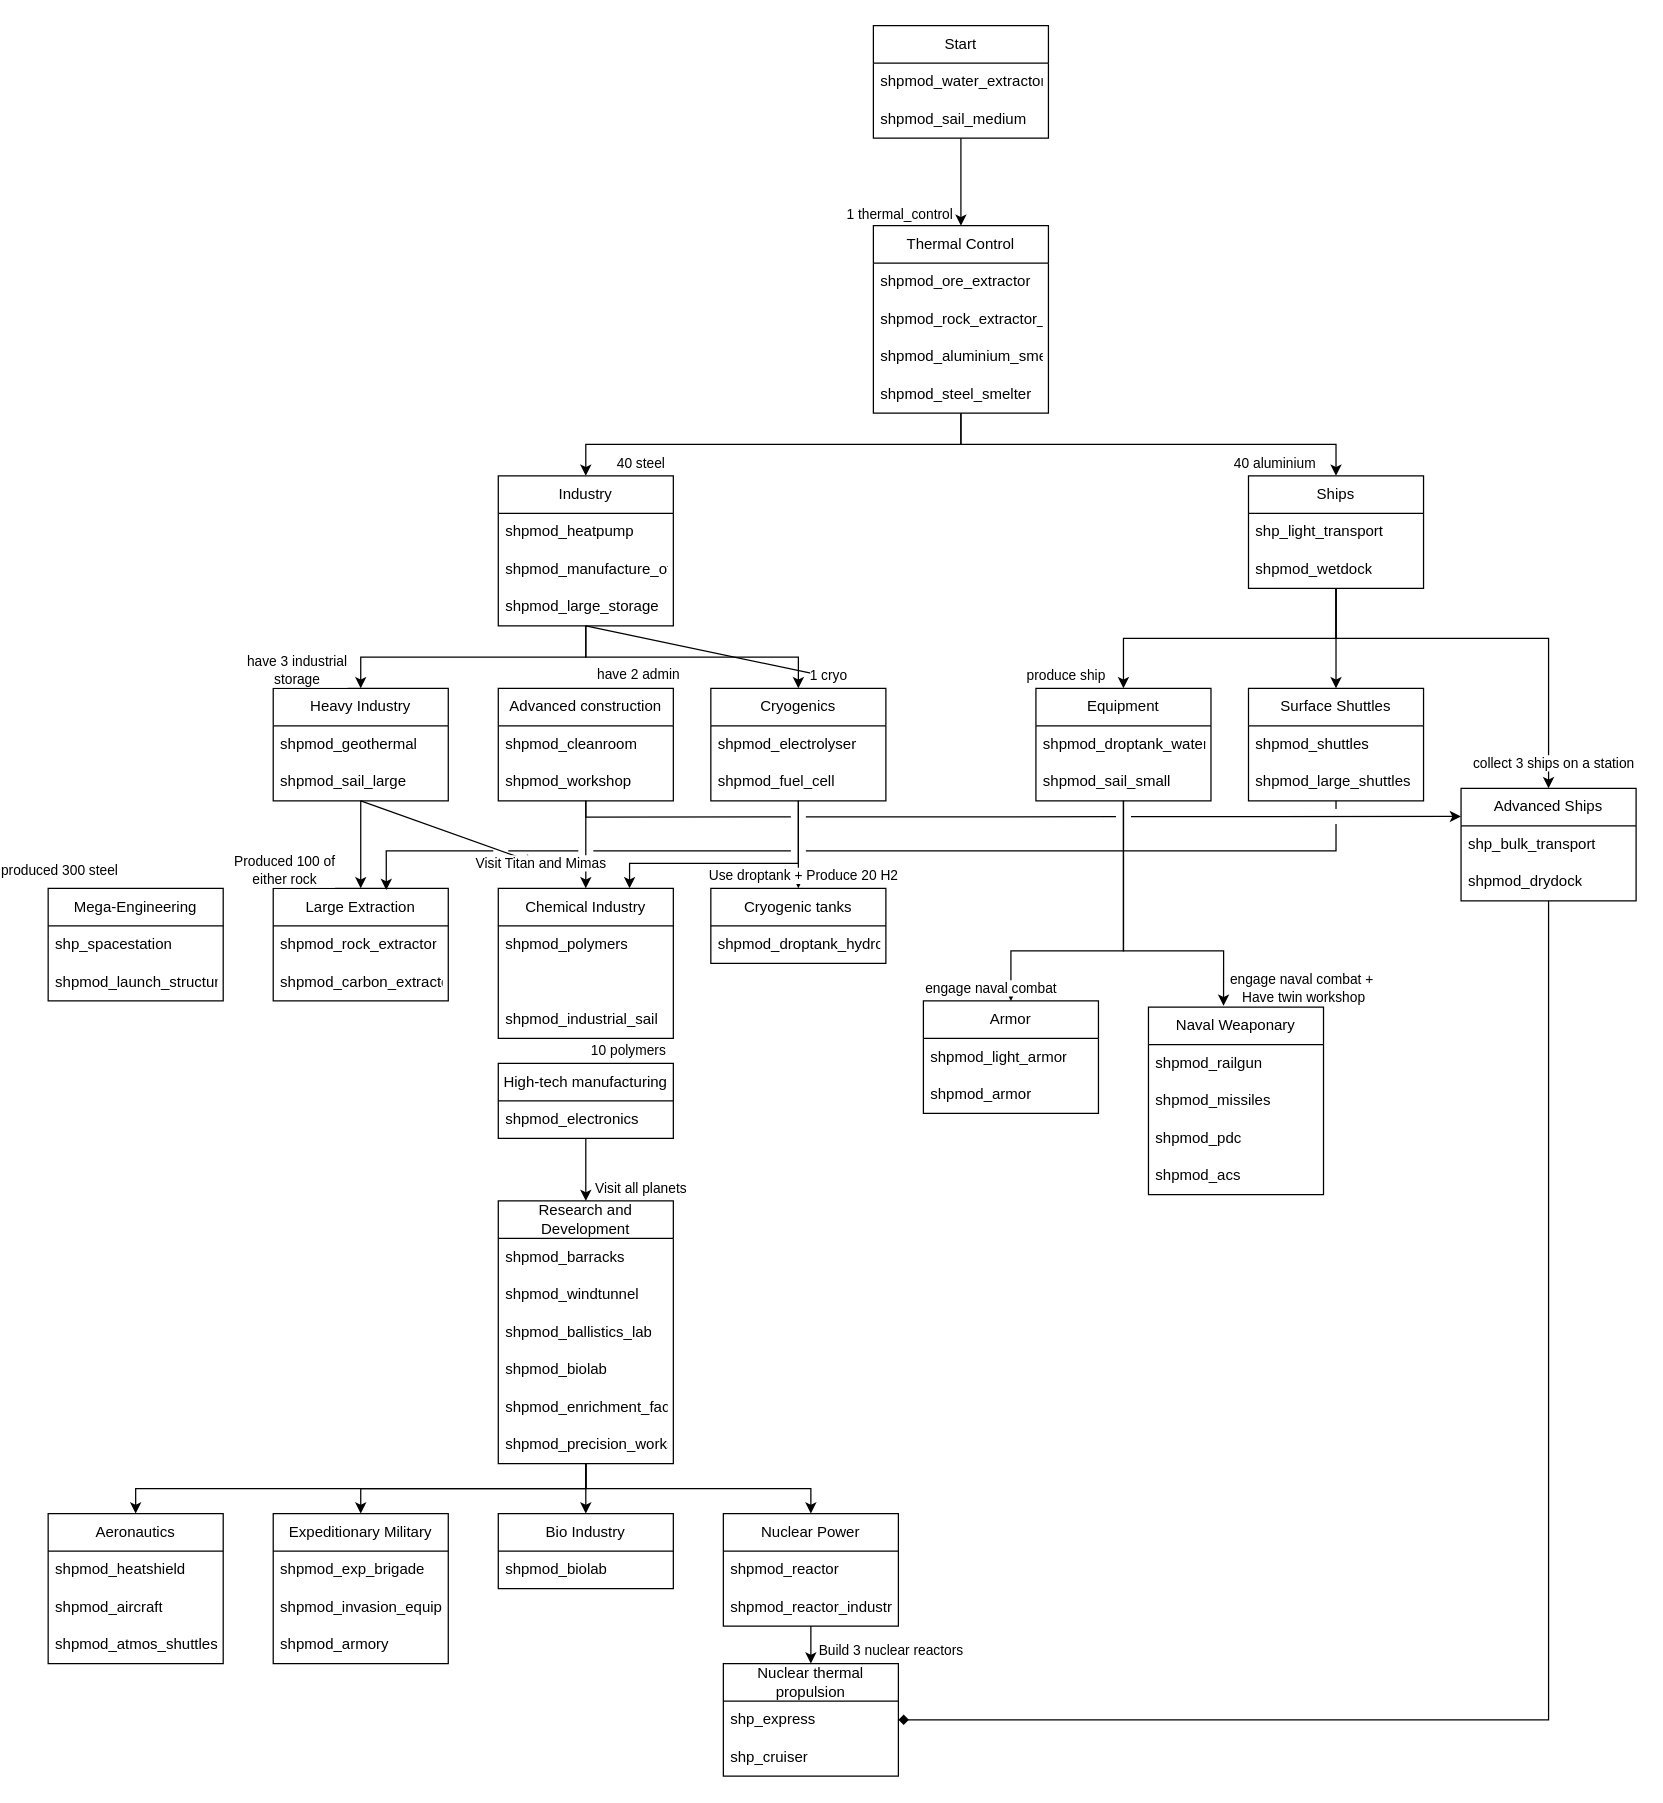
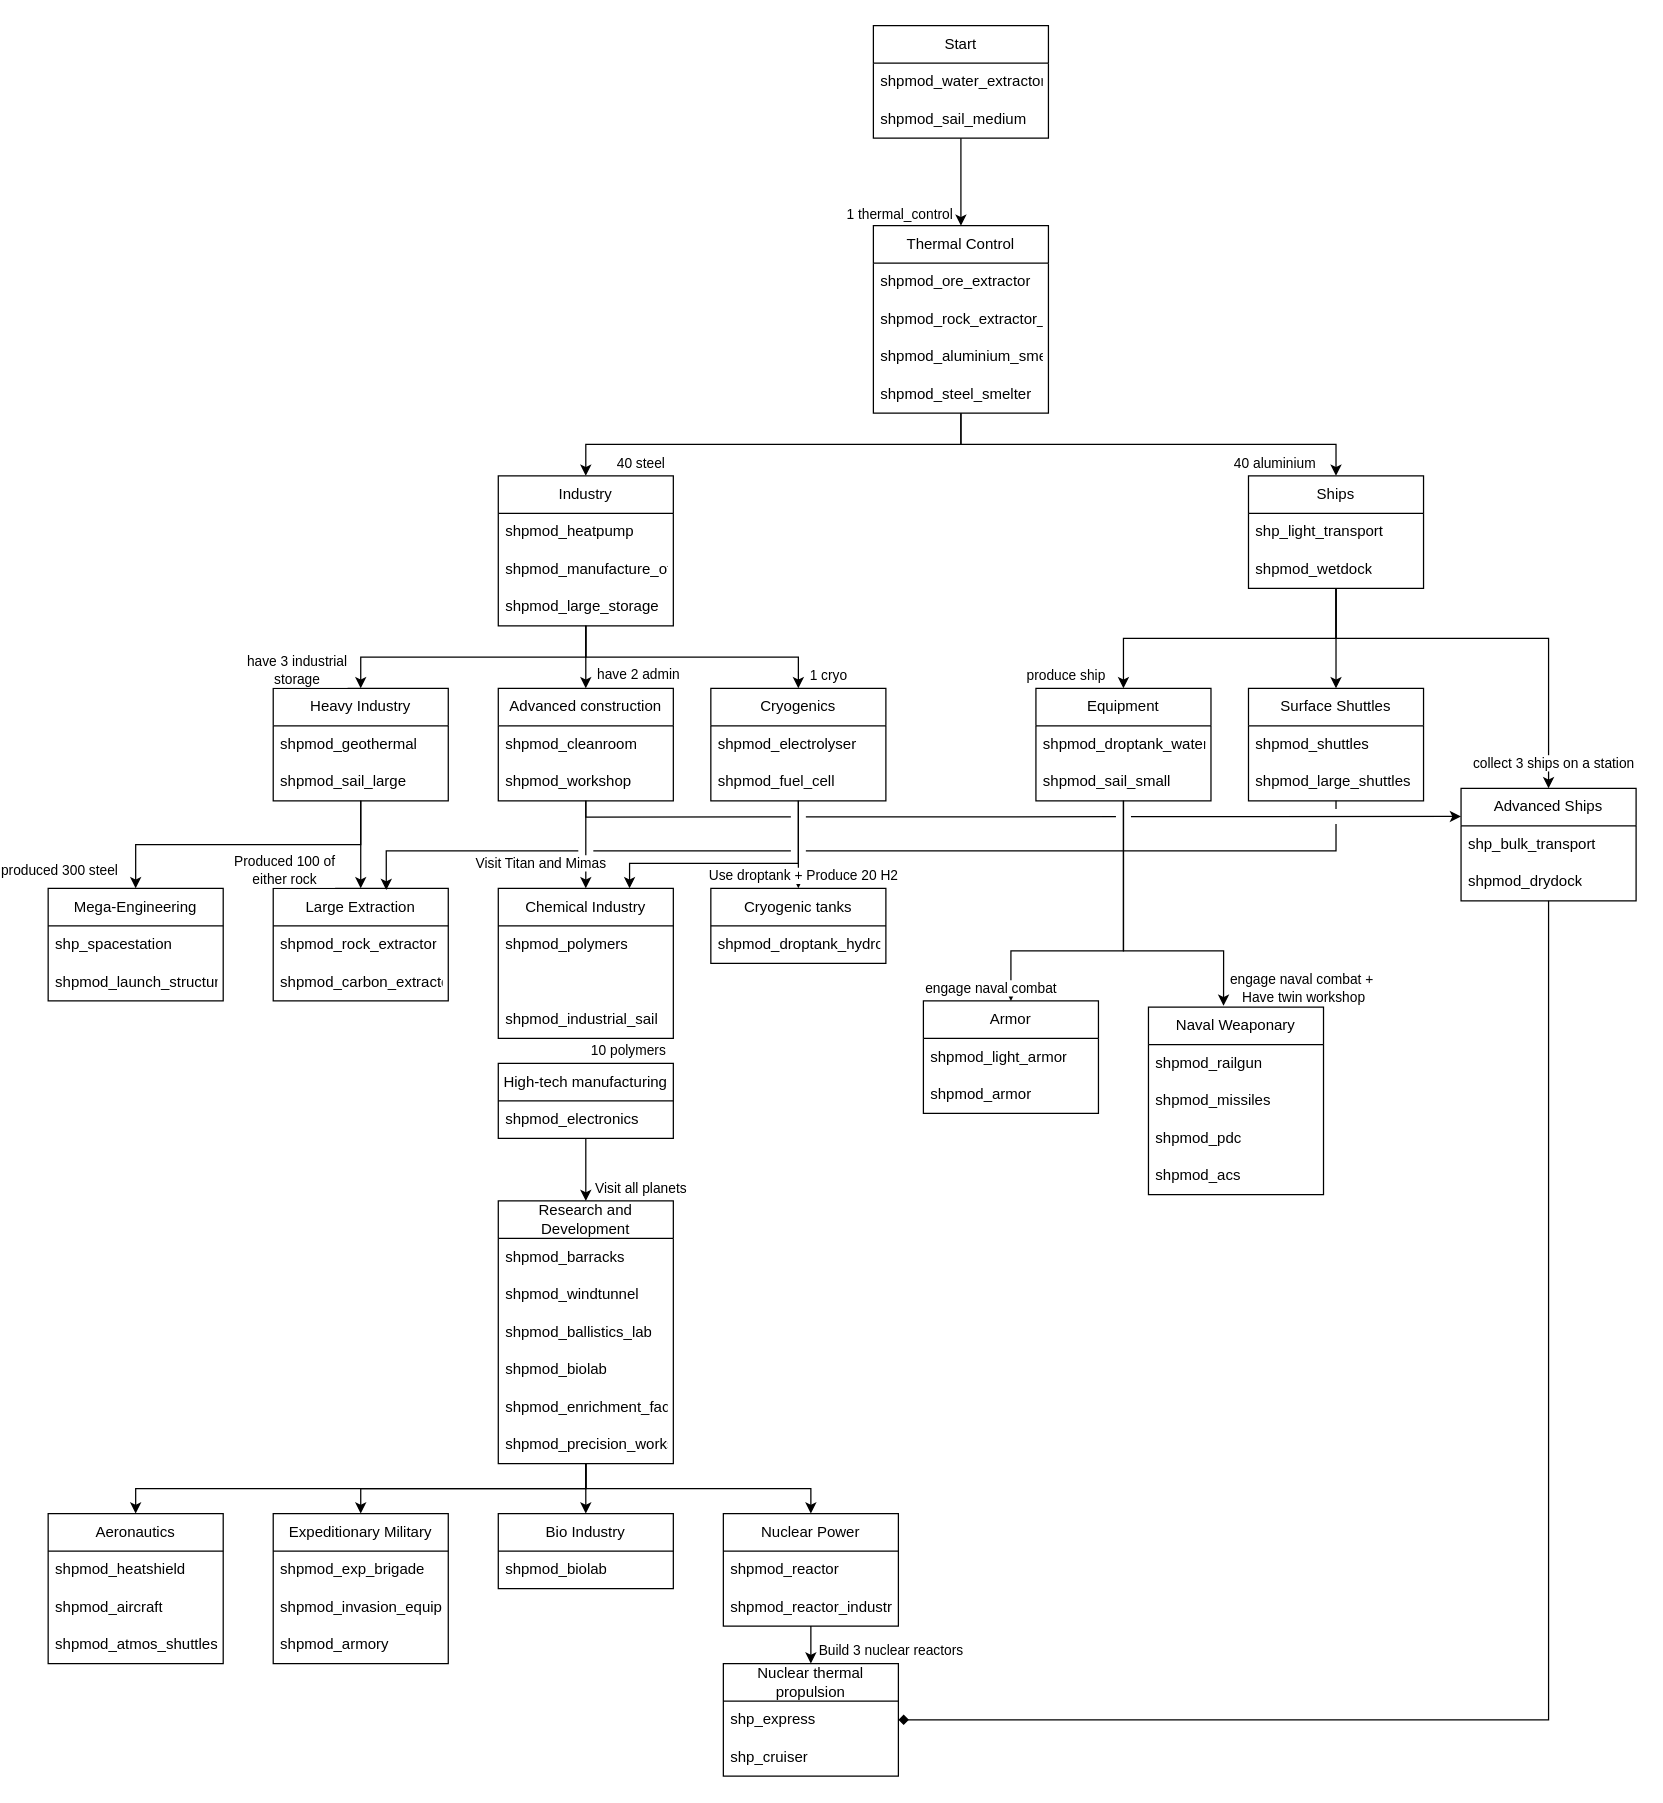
- <mxCell id="18" style="edgeStyle=orthogonalEdgeStyle;rounded=0;orthogonalLoop=1;jettySize=auto;html=1;exitX=0.5;exitY=1;exitDx=0;exitDy=0;" parent="1" source="20" target="108" edge="1"><mxGeometry relative="1" as="geometry" /></mxCell>
+ <mxCell id="18" style="edgeStyle=orthogonalEdgeStyle;rounded=0;orthogonalLoop=1;jettySize=auto;html=1;exitX=0.5;exitY=1;exitDx=0;exitDy=0;entryX=0.5;entryY=0;entryDx=0;entryDy=0;" parent="1" source="20" target="35" edge="1"><mxGeometry relative="1" as="geometry" /></mxCell>
- <mxCell id="38" style="edgeStyle=orthogonalEdgeStyle;rounded=0;orthogonalLoop=1;jettySize=auto;html=1;exitX=0.5;exitY=1;exitDx=0;exitDy=0;" parent="1" source="40" target="117" edge="1"><mxGeometry relative="1" as="geometry" /></mxCell>
+ <mxCell id="38" style="edgeStyle=orthogonalEdgeStyle;rounded=0;orthogonalLoop=1;jettySize=auto;html=1;exitX=0.5;exitY=1;exitDx=0;exitDy=0;entryX=0.5;entryY=0;entryDx=0;entryDy=0;" parent="1" source="40" target="78" edge="1"><mxGeometry relative="1" as="geometry" /></mxCell>
